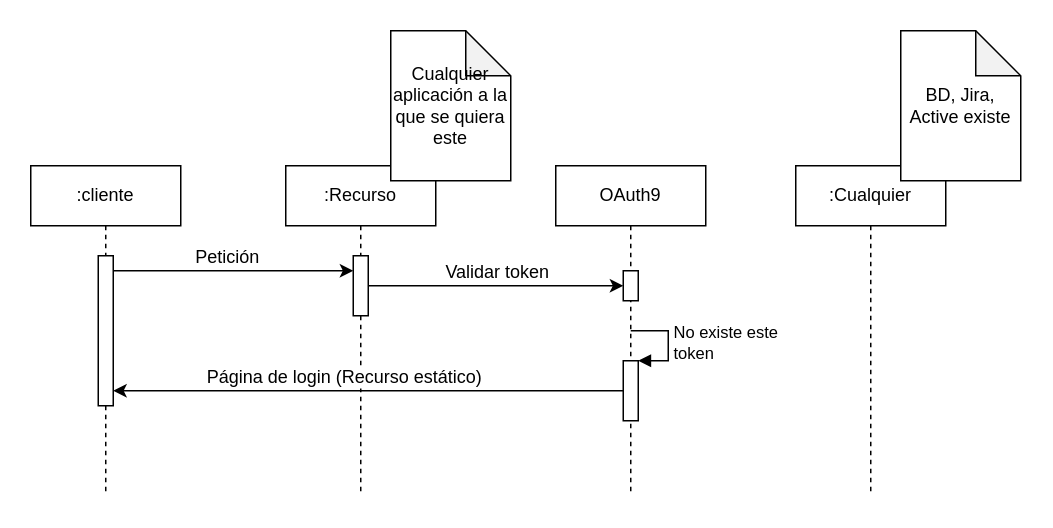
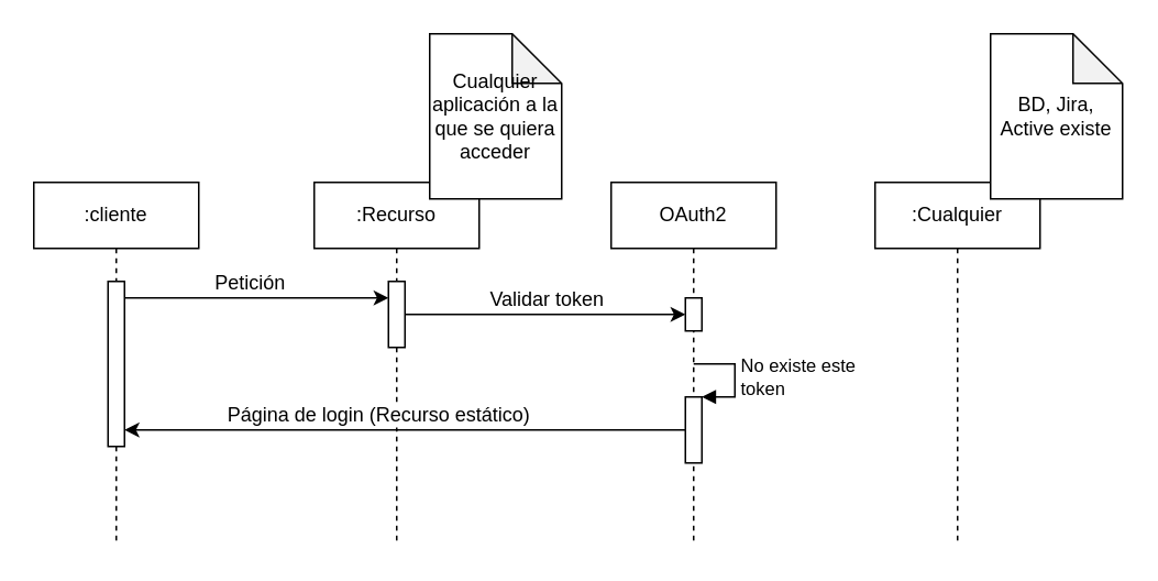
- <mxCell id="12" value="Cualquier aplicación a la que se quiera este" style="shape=note;whiteSpace=wrap;html=1;backgroundOutline=1;darkOpacity=0.05;" vertex="1" parent="1"><mxGeometry x="260" y="20" width="80" height="100" as="geometry" /></mxCell>
+ <mxCell id="12" value="Cualquier aplicación a la que se quiera acceder" style="shape=note;whiteSpace=wrap;html=1;backgroundOutline=1;darkOpacity=0.05;" vertex="1" parent="1"><mxGeometry x="260" y="20" width="80" height="100" as="geometry" /></mxCell>
- <mxCell id="6" value="OAuth9" style="shape=umlLifeline;perimeter=lifelinePerimeter;whiteSpace=wrap;html=1;container=1;collapsible=0;recursiveResize=0;outlineConnect=0;" vertex="1" parent="1"><mxGeometry x="370" y="110" width="100" height="220" as="geometry" /></mxCell>
+ <mxCell id="6" value="OAuth2" style="shape=umlLifeline;perimeter=lifelinePerimeter;whiteSpace=wrap;html=1;container=1;collapsible=0;recursiveResize=0;outlineConnect=0;" vertex="1" parent="1"><mxGeometry x="370" y="110" width="100" height="220" as="geometry" /></mxCell>
